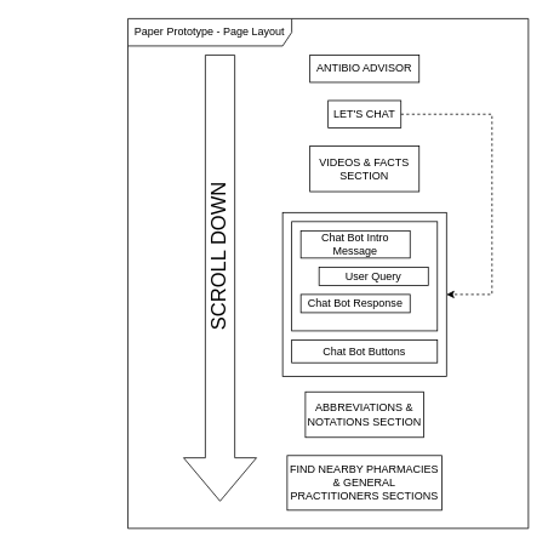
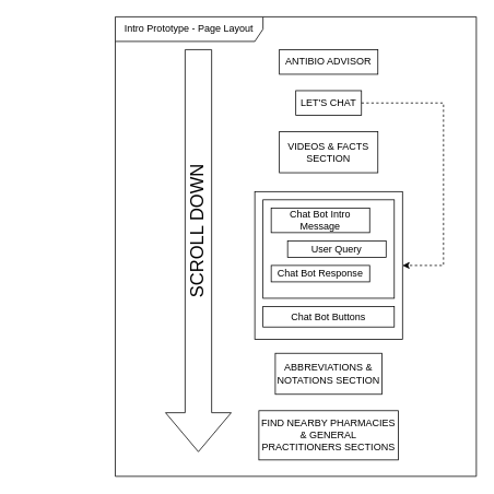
- <mxCell id="16" value="Paper Prototype - Page Layout" style="shape=umlFrame;whiteSpace=wrap;html=1;pointerEvents=0;width=180;height=30;" vertex="1" parent="1"><mxGeometry x="140" y="20" width="440" height="560" as="geometry" /></mxCell>
+ <mxCell id="16" value="Intro Prototype - Page Layout" style="shape=umlFrame;whiteSpace=wrap;html=1;pointerEvents=0;width=180;height=30;" vertex="1" parent="1"><mxGeometry x="140" y="20" width="440" height="560" as="geometry" /></mxCell>
